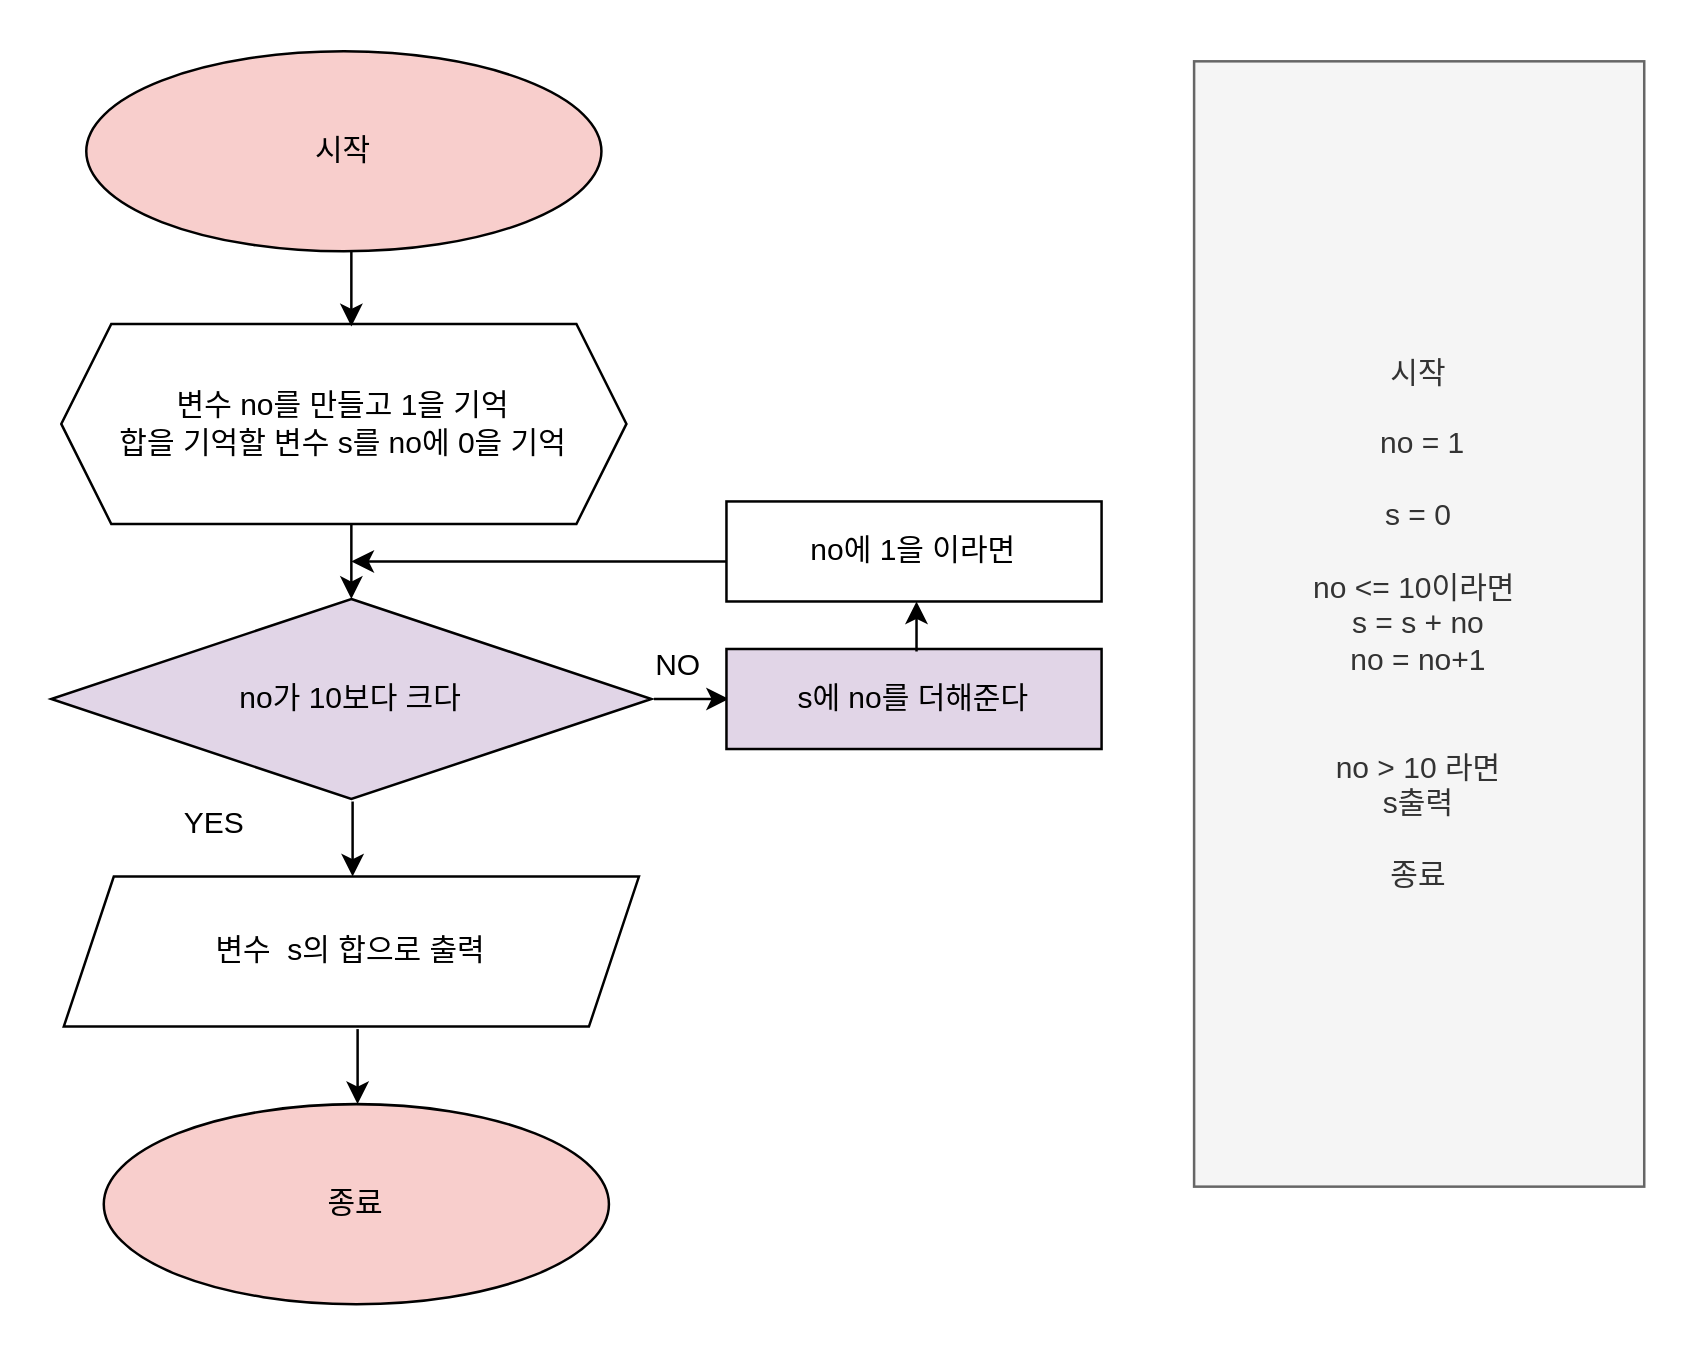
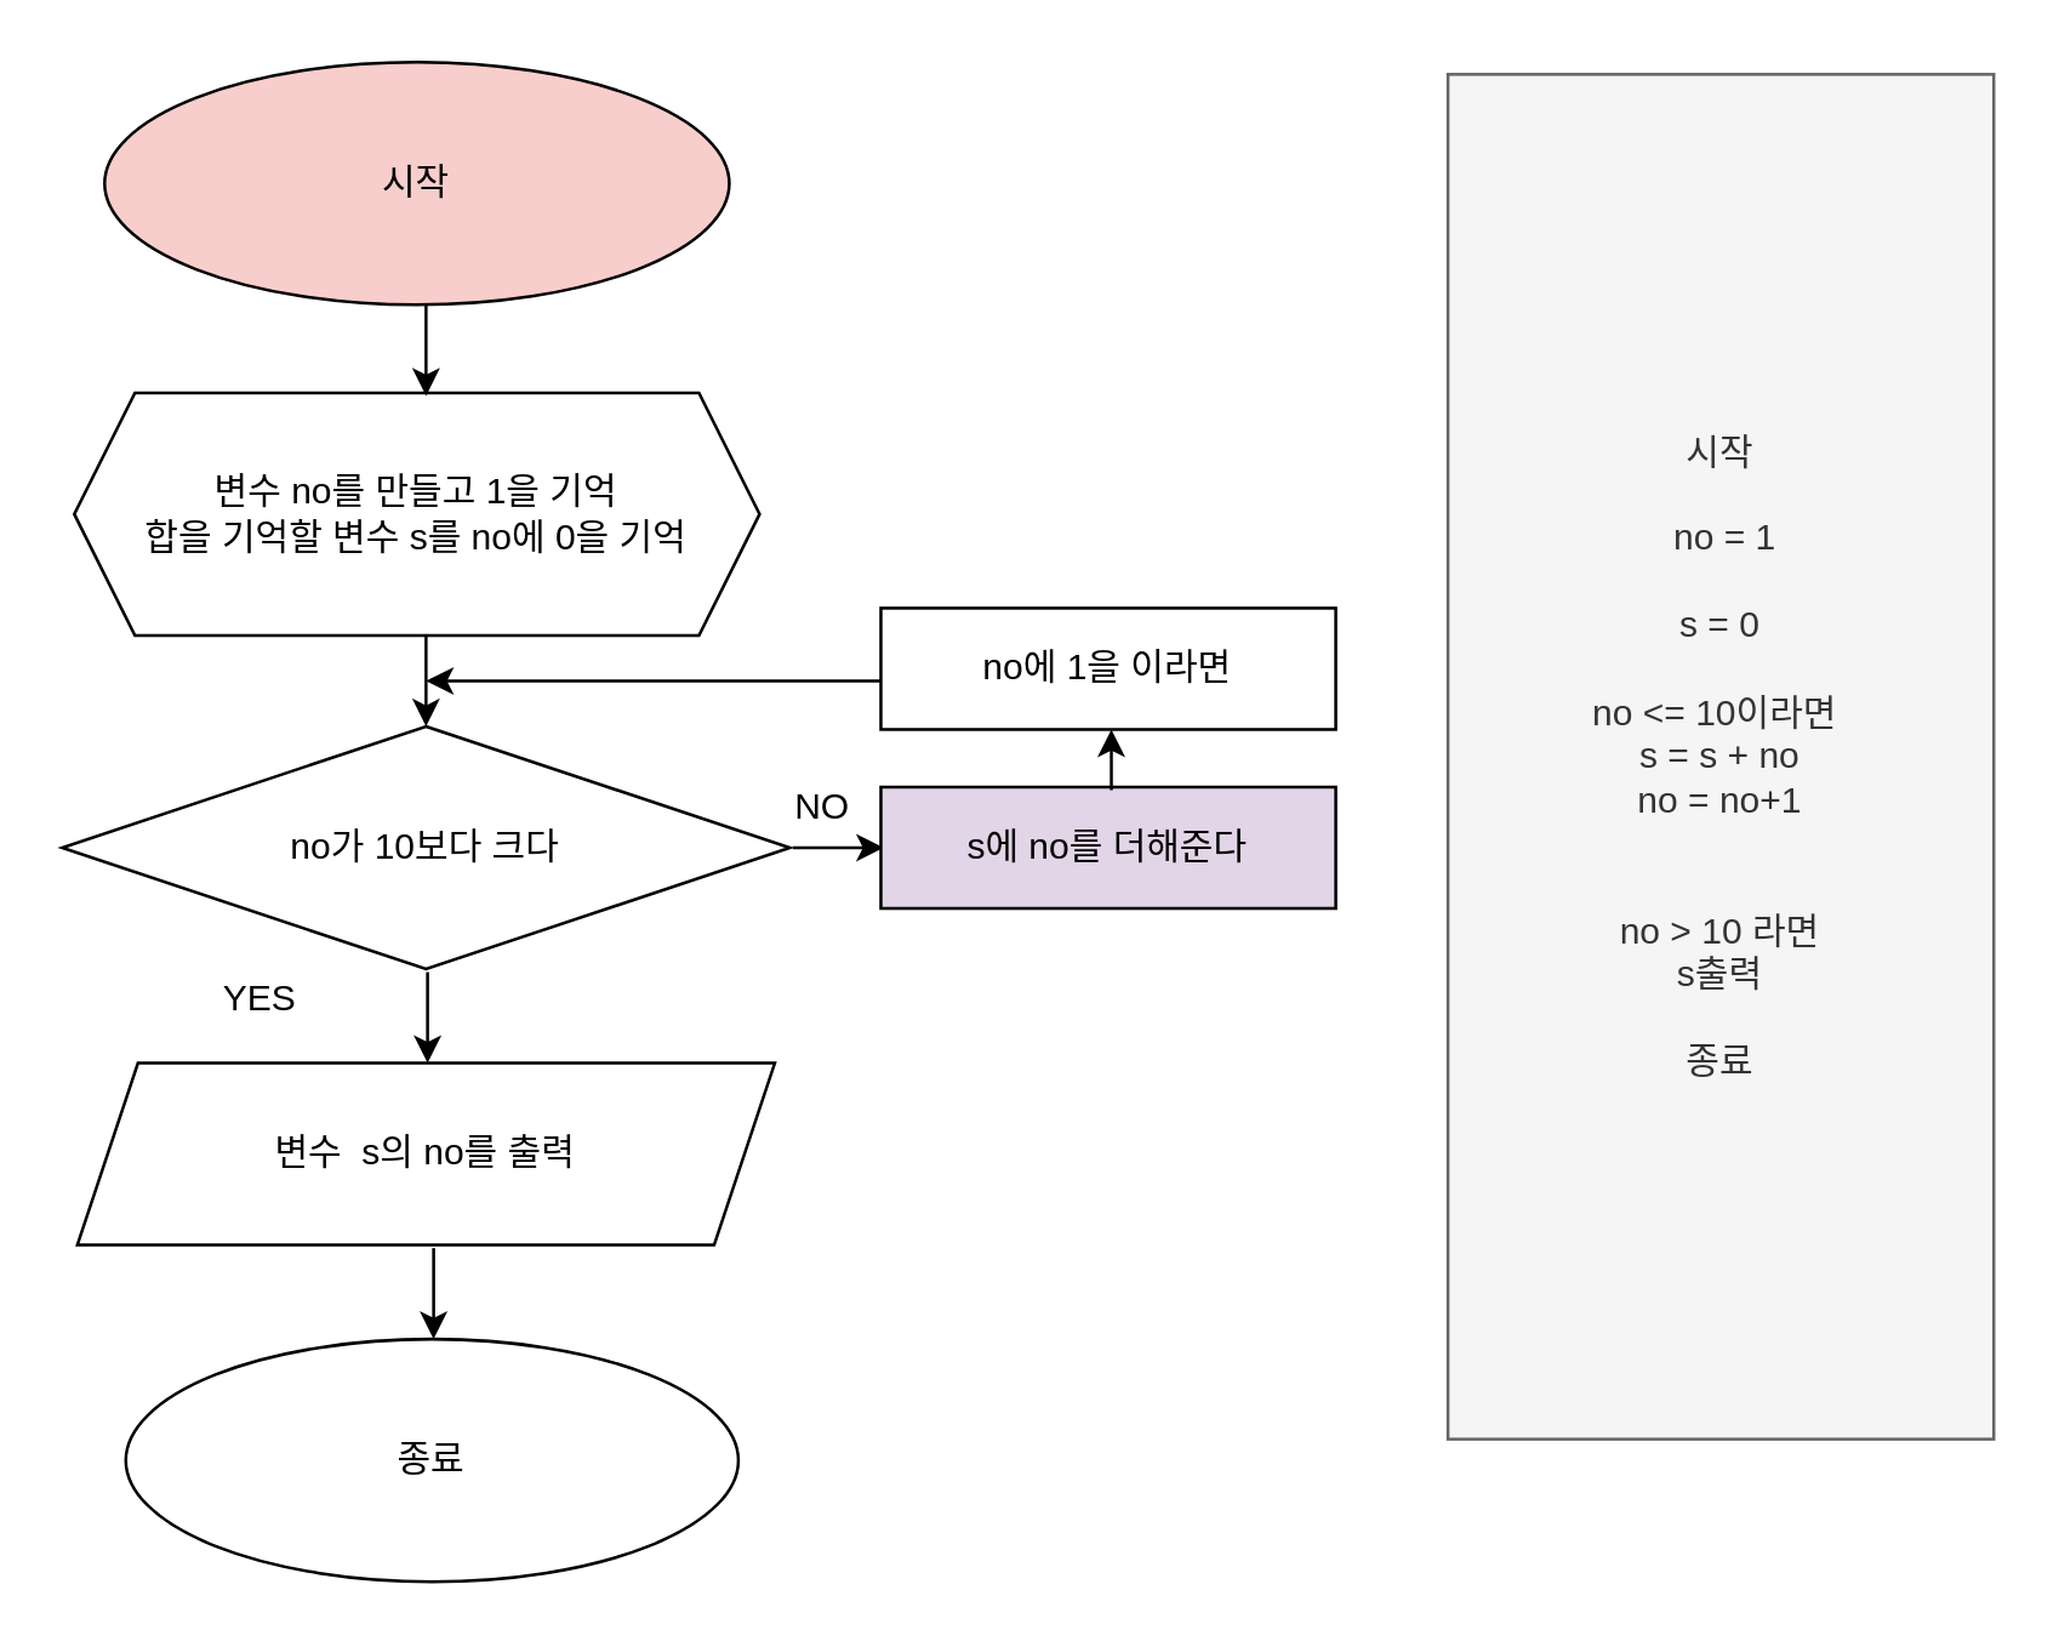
- <mxCell id="8" value="no가 10보다 크다" style="rhombus;whiteSpace=wrap;html=1;fillColor=#e1d5e7;" parent="1" vertex="1"><mxGeometry x="20" y="239" width="240" height="80" as="geometry" /></mxCell>
+ <mxCell id="8" value="no가 10보다 크다" style="rhombus;whiteSpace=wrap;html=1;" parent="1" vertex="1"><mxGeometry x="20" y="239" width="240" height="80" as="geometry" /></mxCell>
- <mxCell id="10" value="변수&amp;nbsp; s의 합으로 출력" style="shape=parallelogram;perimeter=parallelogramPerimeter;whiteSpace=wrap;html=1;fixedSize=1;" parent="1" vertex="1"><mxGeometry x="25" y="350" width="230" height="60" as="geometry" /></mxCell>
+ <mxCell id="10" value="변수&amp;nbsp; s의 no를 출력" style="shape=parallelogram;perimeter=parallelogramPerimeter;whiteSpace=wrap;html=1;fixedSize=1;" parent="1" vertex="1"><mxGeometry x="25" y="350" width="230" height="60" as="geometry" /></mxCell>
- <mxCell id="3" value="종료" style="ellipse;whiteSpace=wrap;html=1;fillColor=#f8cecc;" parent="1" vertex="1"><mxGeometry x="41" y="441" width="202" height="80" as="geometry" /></mxCell>
+ <mxCell id="3" value="종료" style="ellipse;whiteSpace=wrap;html=1;" parent="1" vertex="1"><mxGeometry x="41" y="441" width="202" height="80" as="geometry" /></mxCell>
